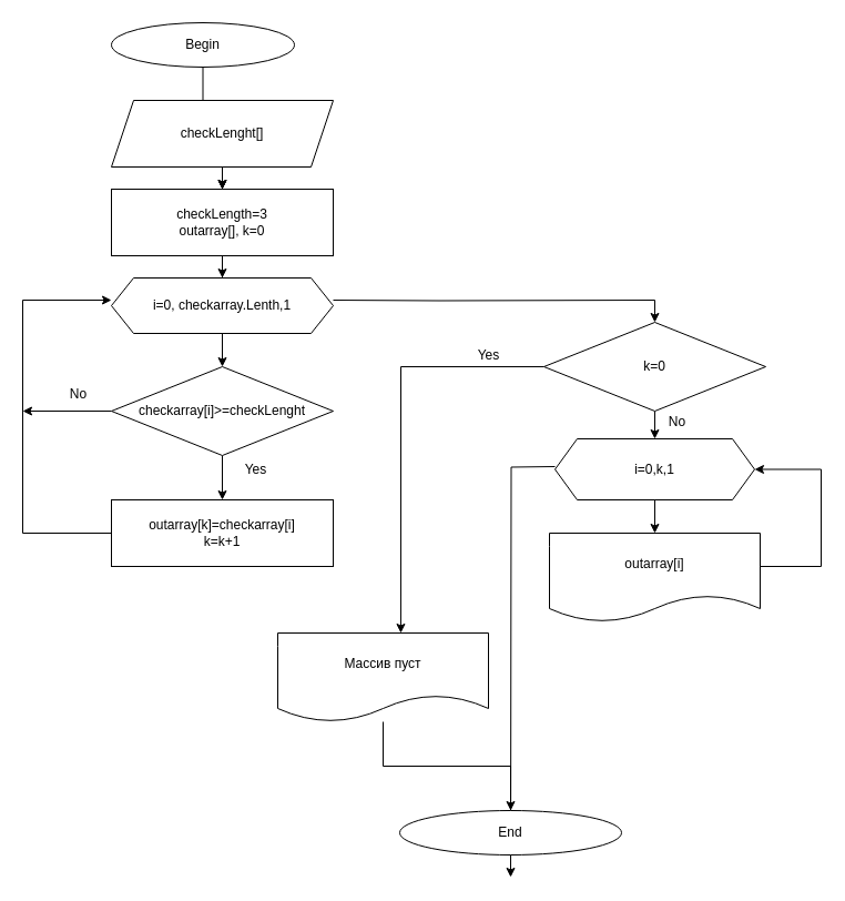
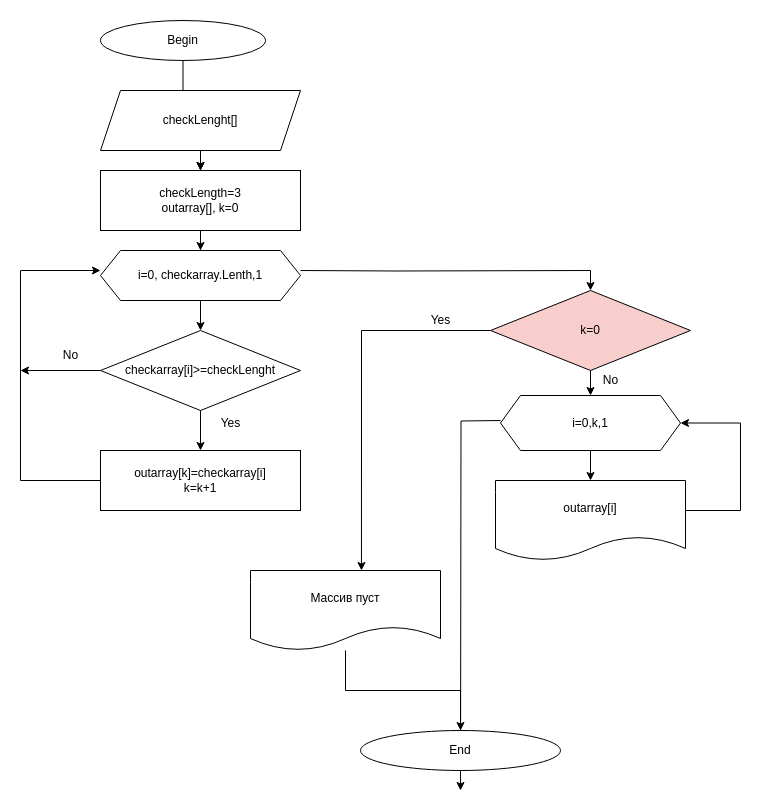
- <mxCell id="11" value="k=0" style="rhombus;whiteSpace=wrap;html=1;" vertex="1" parent="1"><mxGeometry x="490" y="290" width="200" height="80" as="geometry" /></mxCell>
+ <mxCell id="11" value="k=0" style="rhombus;whiteSpace=wrap;html=1;fillColor=#f8cecc;" vertex="1" parent="1"><mxGeometry x="490" y="290" width="200" height="80" as="geometry" /></mxCell>
